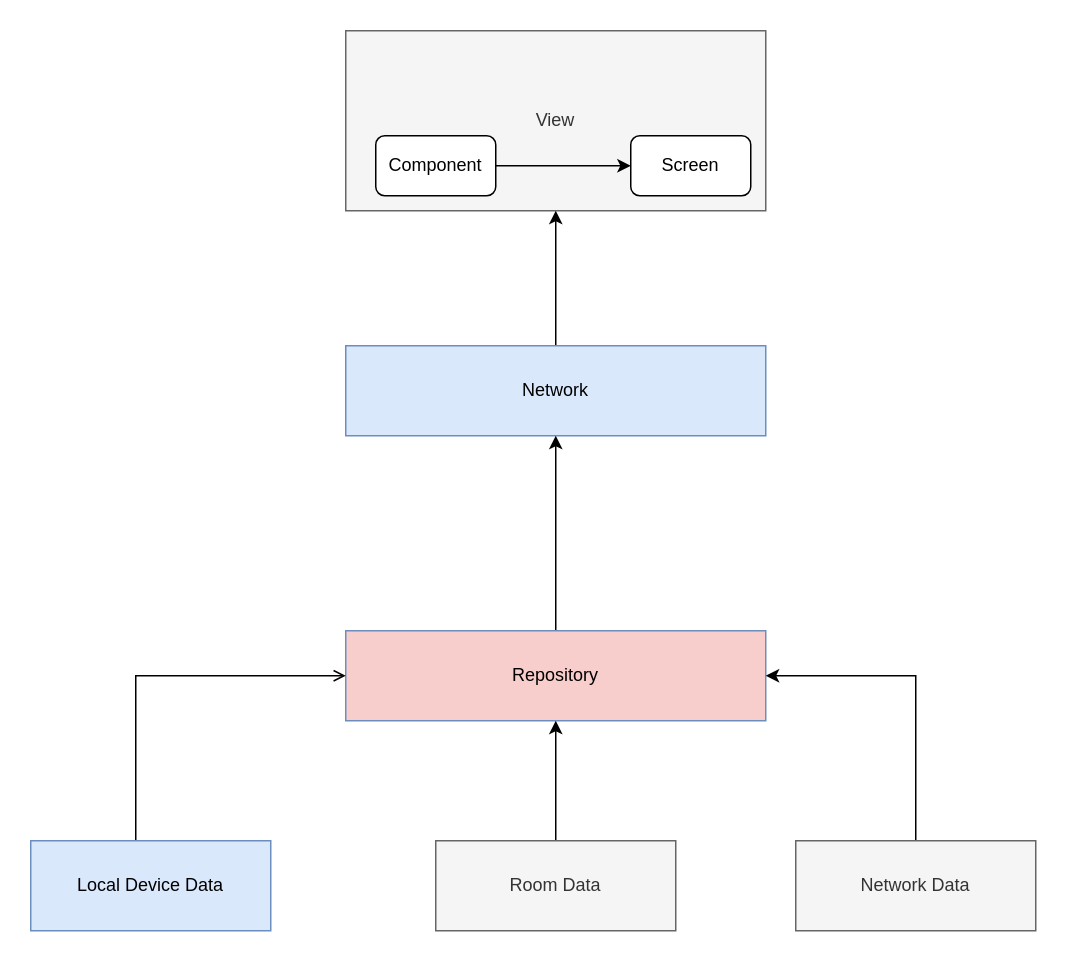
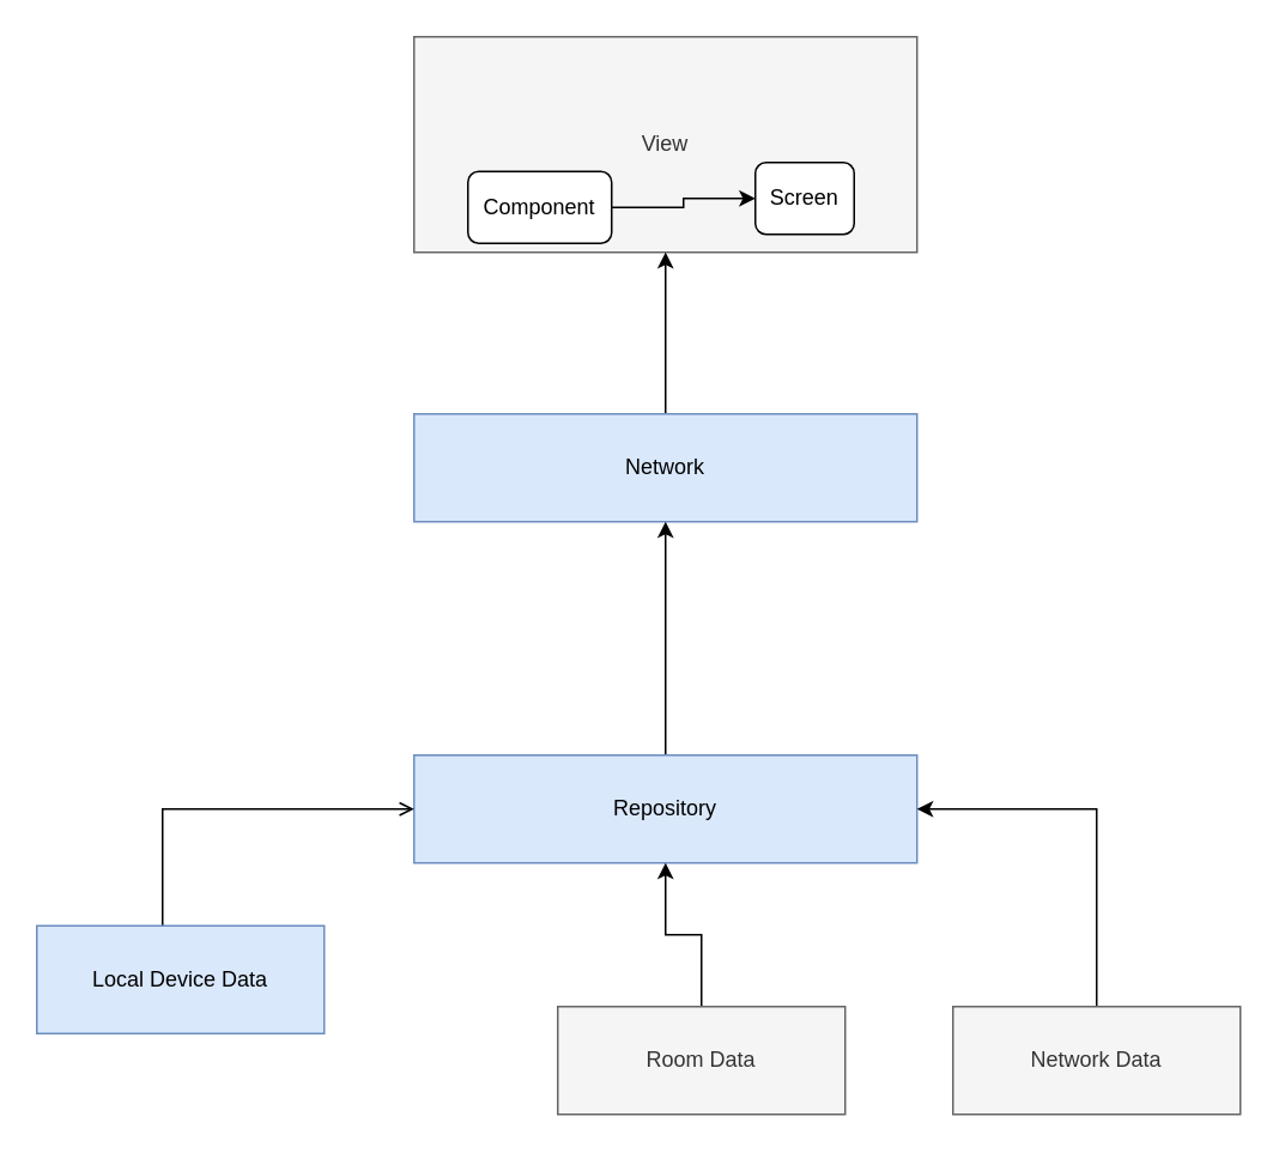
- <mxCell id="8" value="Component" style="rounded=1;whiteSpace=wrap;html=1;" parent="1" vertex="1"><mxGeometry x="250" y="90" width="80" height="40" as="geometry" /></mxCell>
+ <mxCell id="8" value="Component" style="rounded=1;whiteSpace=wrap;html=1;" parent="1" vertex="1"><mxGeometry x="260" y="95" width="80" height="40" as="geometry" /></mxCell>
- <mxCell id="9" value="Screen" style="rounded=1;whiteSpace=wrap;html=1;" parent="1" vertex="1"><mxGeometry x="420" y="90" width="80" height="40" as="geometry" /></mxCell>
+ <mxCell id="9" value="Screen" style="rounded=1;whiteSpace=wrap;html=1;" parent="1" vertex="1"><mxGeometry x="420" y="90" width="55" height="40" as="geometry" /></mxCell>
- <mxCell id="6" value="Repository" style="rounded=0;whiteSpace=wrap;html=1;fillColor=#f8cecc;strokeColor=#6c8ebf;" parent="1" vertex="1"><mxGeometry x="230" y="420" width="280" height="60" as="geometry" /></mxCell>
+ <mxCell id="6" value="Repository" style="rounded=0;whiteSpace=wrap;html=1;fillColor=#dae8fc;strokeColor=#6c8ebf;" parent="1" vertex="1"><mxGeometry x="230" y="420" width="280" height="60" as="geometry" /></mxCell>
- <mxCell id="11" value="Local Device Data" style="rounded=0;whiteSpace=wrap;html=1;fillColor=#dae8fc;strokeColor=#6c8ebf;" parent="1" vertex="1"><mxGeometry x="20" y="560" width="160" height="60" as="geometry" /></mxCell>
+ <mxCell id="11" value="Local Device Data" style="rounded=0;whiteSpace=wrap;html=1;fillColor=#dae8fc;strokeColor=#6c8ebf;" parent="1" vertex="1"><mxGeometry x="20" y="515" width="160" height="60" as="geometry" /></mxCell>
- <mxCell id="13" value="Room Data" style="rounded=0;whiteSpace=wrap;html=1;fillColor=#f5f5f5;fontColor=#333333;strokeColor=#666666;" parent="1" vertex="1"><mxGeometry x="290" y="560" width="160" height="60" as="geometry" /></mxCell>
+ <mxCell id="13" value="Room Data" style="rounded=0;whiteSpace=wrap;html=1;fillColor=#f5f5f5;fontColor=#333333;strokeColor=#666666;" parent="1" vertex="1"><mxGeometry x="310" y="560" width="160" height="60" as="geometry" /></mxCell>
